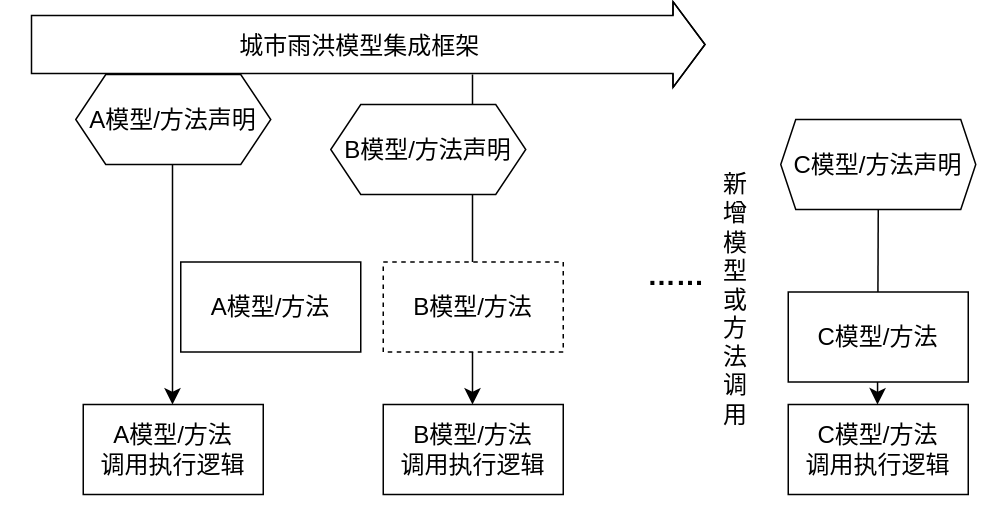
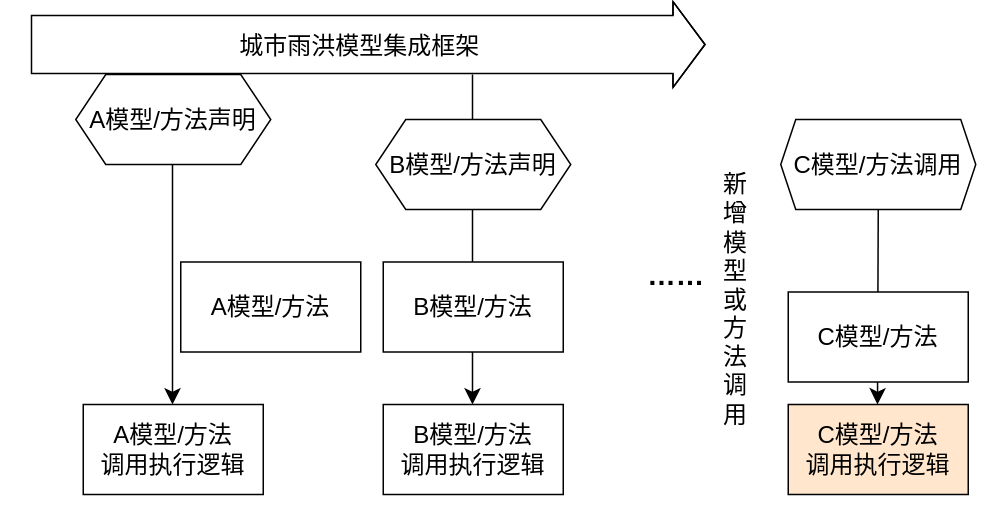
- <mxCell id="10" value="&lt;font style=&quot;font-size: 16px;&quot;&gt;B模型/方法声明&lt;/font&gt;" style="shape=hexagon;perimeter=hexagonPerimeter2;whiteSpace=wrap;html=1;fixedSize=1;" parent="1" vertex="1"><mxGeometry x="220" y="60" width="130" height="60" as="geometry" /></mxCell>
+ <mxCell id="10" value="&lt;font style=&quot;font-size: 16px;&quot;&gt;B模型/方法声明&lt;/font&gt;" style="shape=hexagon;perimeter=hexagonPerimeter2;whiteSpace=wrap;html=1;fixedSize=1;" parent="1" vertex="1"><mxGeometry x="250" y="70" width="130" height="60" as="geometry" /></mxCell>
- <mxCell id="14" value="&lt;font style=&quot;font-size: 16px;&quot;&gt;C模型/方法声明&lt;/font&gt;" style="shape=hexagon;perimeter=hexagonPerimeter2;whiteSpace=wrap;html=1;fixedSize=1;size=10;" parent="1" vertex="1"><mxGeometry x="520" y="70" width="130" height="60" as="geometry" /></mxCell>
+ <mxCell id="14" value="&lt;font style=&quot;font-size: 16px;&quot;&gt;C模型/方法调用&lt;/font&gt;" style="shape=hexagon;perimeter=hexagonPerimeter2;whiteSpace=wrap;html=1;fixedSize=1;size=10;" parent="1" vertex="1"><mxGeometry x="520" y="70" width="130" height="60" as="geometry" /></mxCell>
- <mxCell id="11" value="&lt;font style=&quot;font-size: 16px;&quot;&gt;B模型/方法&lt;/font&gt;" style="rounded=0;whiteSpace=wrap;html=1;dashed=1;" parent="1" vertex="1"><mxGeometry x="255" y="165" width="120" height="60" as="geometry" /></mxCell>
+ <mxCell id="11" value="&lt;font style=&quot;font-size: 16px;&quot;&gt;B模型/方法&lt;/font&gt;" style="rounded=0;whiteSpace=wrap;html=1;" parent="1" vertex="1"><mxGeometry x="255" y="165" width="120" height="60" as="geometry" /></mxCell>
- <mxCell id="16" value="&lt;font style=&quot;font-size: 16px;&quot;&gt;C模型/方法&lt;br&gt;调用执行逻辑&lt;/font&gt;" style="rounded=0;whiteSpace=wrap;html=1;" parent="1" vertex="1"><mxGeometry x="525" y="260" width="120" height="60" as="geometry" /></mxCell>
+ <mxCell id="16" value="&lt;font style=&quot;font-size: 16px;&quot;&gt;C模型/方法&lt;br&gt;调用执行逻辑&lt;/font&gt;" style="rounded=0;whiteSpace=wrap;html=1;fillColor=#ffe6cc;" parent="1" vertex="1"><mxGeometry x="525" y="260" width="120" height="60" as="geometry" /></mxCell>
